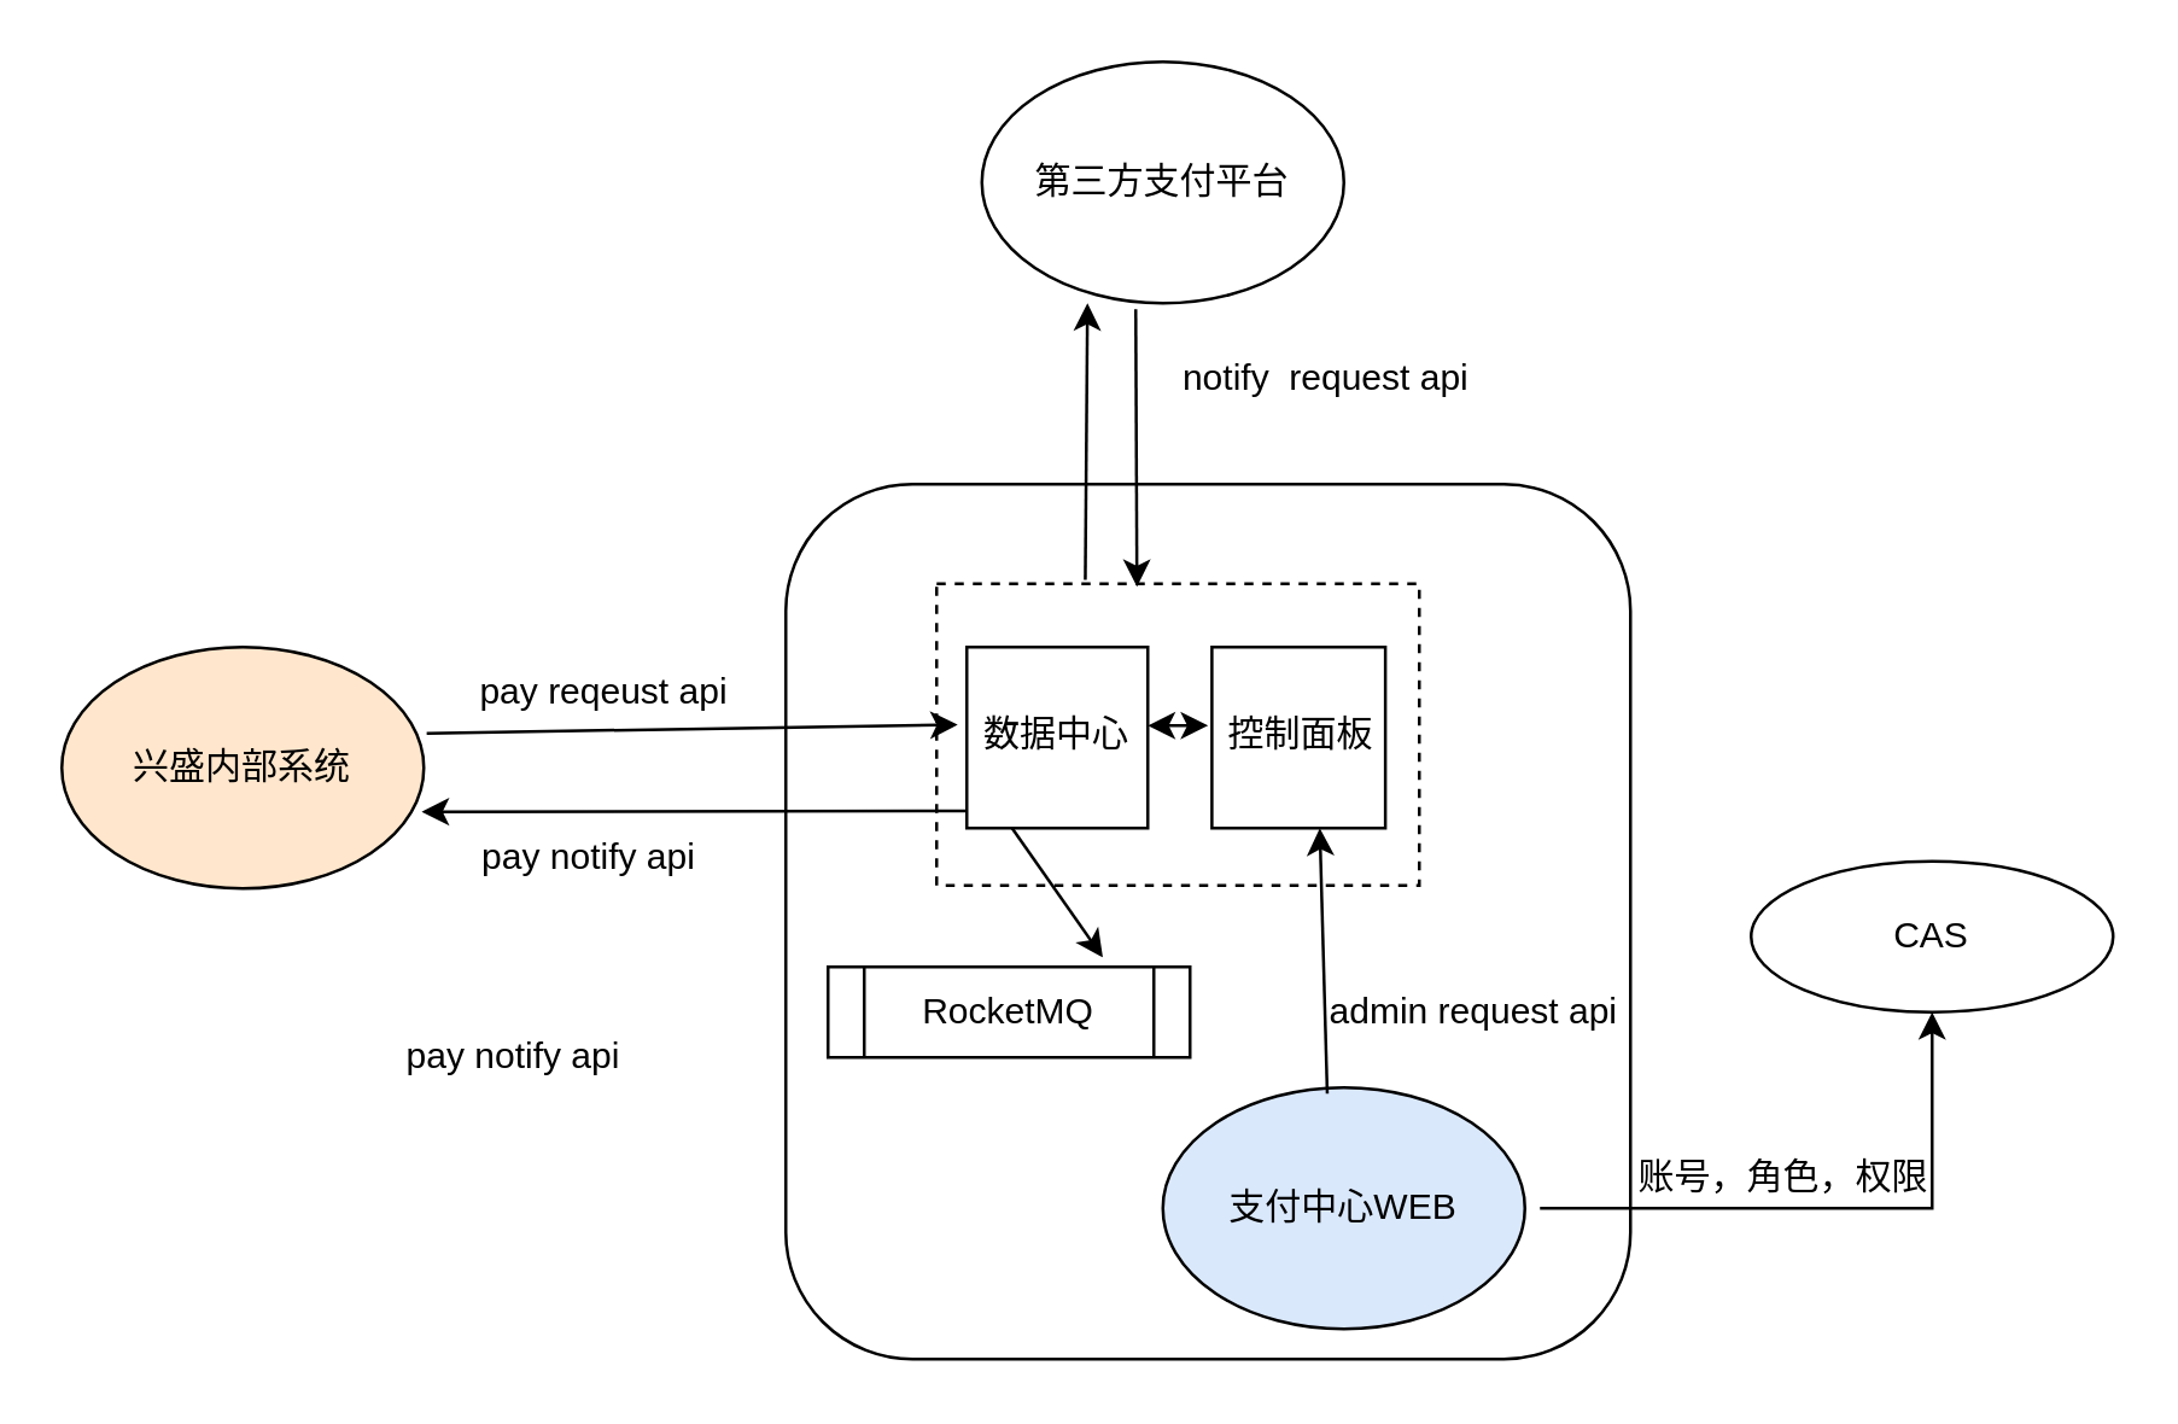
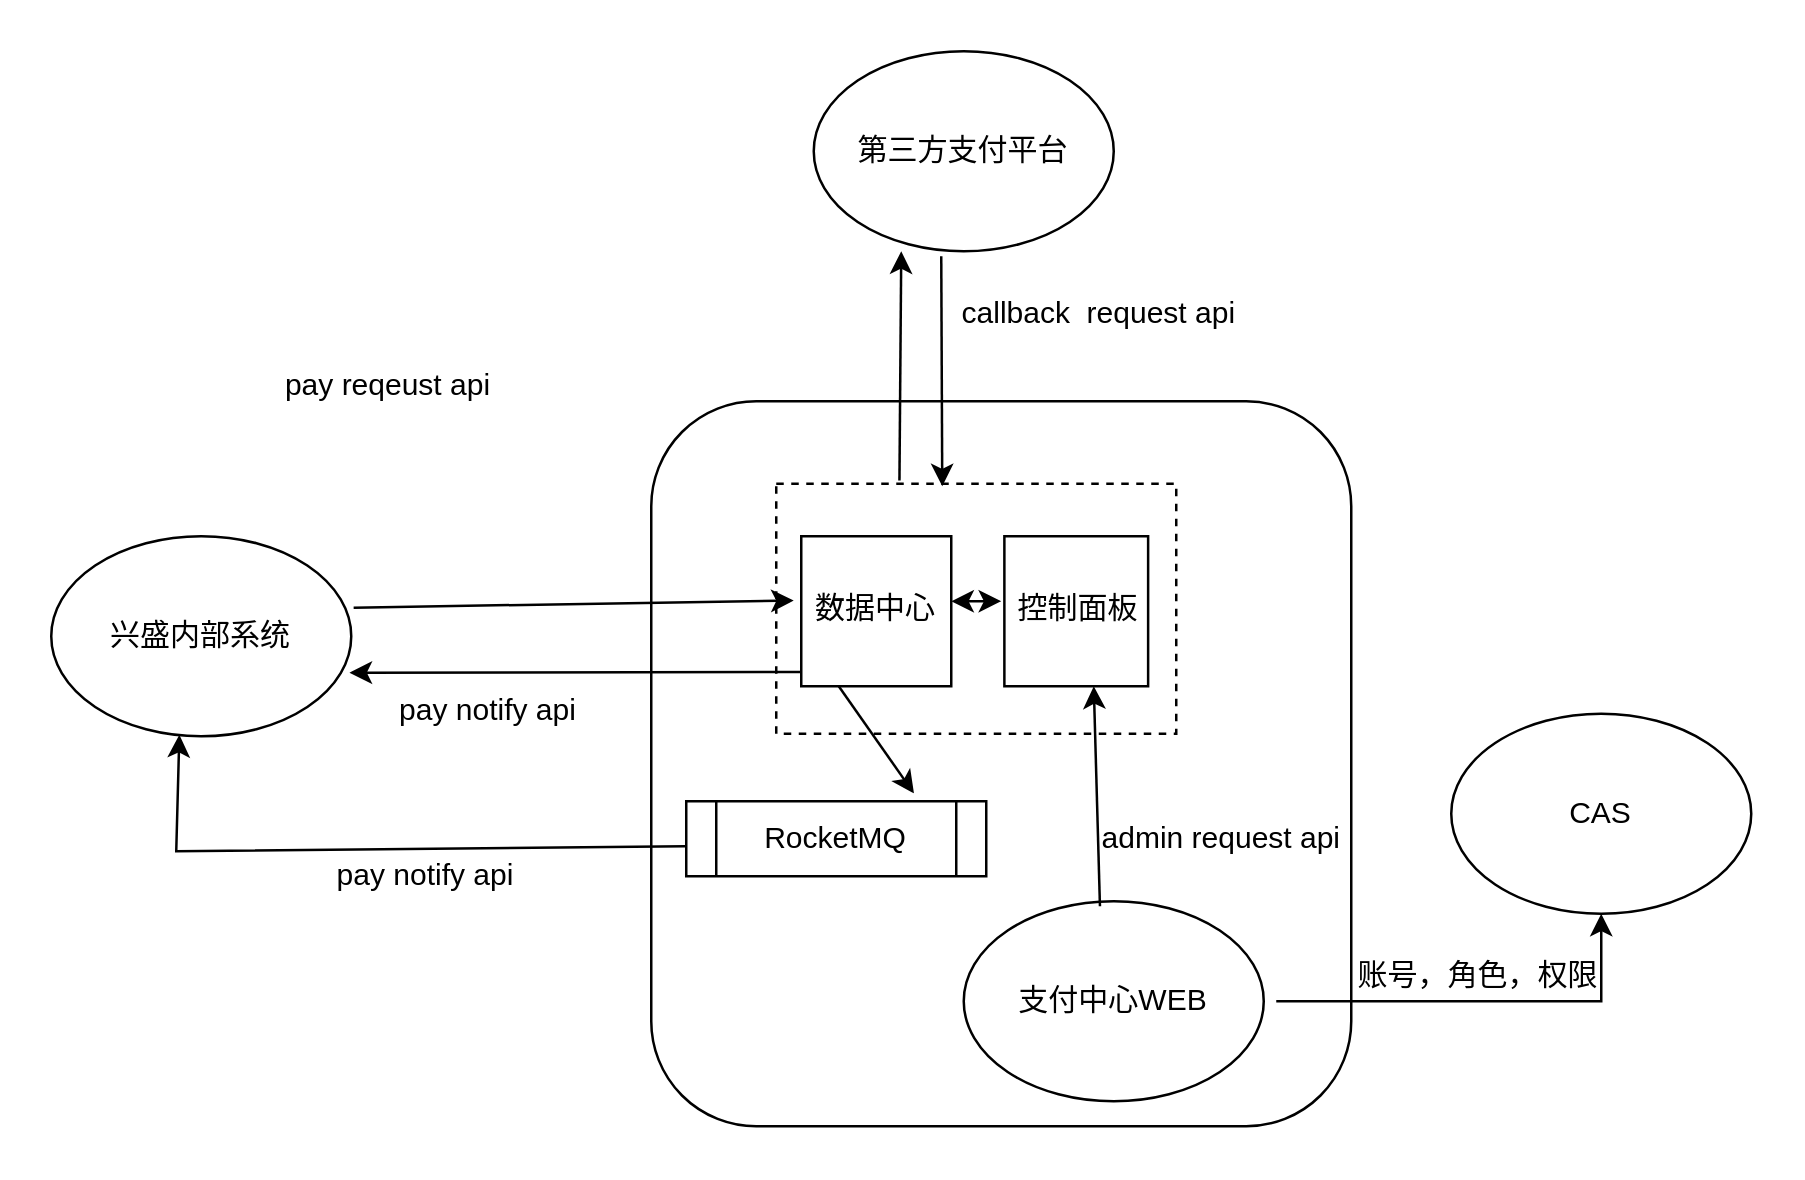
- <mxCell id="13" value="notify&amp;nbsp; request api&amp;nbsp;" style="text;html=1;align=center;verticalAlign=middle;whiteSpace=wrap;rounded=0;" vertex="1" parent="1"><mxGeometry x="356" y="110" width="170" height="30" as="geometry" /></mxCell>
+ <mxCell id="13" value="callback&amp;nbsp; request api&amp;nbsp;" style="text;html=1;align=center;verticalAlign=middle;whiteSpace=wrap;rounded=0;" vertex="1" parent="1"><mxGeometry x="356" y="110" width="170" height="30" as="geometry" /></mxCell>
- <mxCell id="11" value="pay reqeust api" style="text;html=1;align=center;verticalAlign=middle;whiteSpace=wrap;rounded=0;" vertex="1" parent="1"><mxGeometry x="140" y="214" width="120" height="30" as="geometry" /></mxCell>
+ <mxCell id="11" value="pay reqeust api" style="text;html=1;align=center;verticalAlign=middle;whiteSpace=wrap;rounded=0;" vertex="1" parent="1"><mxGeometry x="95" y="139" width="120" height="30" as="geometry" /></mxCell>
- <mxCell id="4" value="兴盛内部系统" style="ellipse;whiteSpace=wrap;html=1;fillColor=#ffe6cc;" vertex="1" parent="1"><mxGeometry x="20" y="214" width="120" height="80" as="geometry" /></mxCell>
+ <mxCell id="4" value="兴盛内部系统" style="ellipse;whiteSpace=wrap;html=1;" vertex="1" parent="1"><mxGeometry x="20" y="214" width="120" height="80" as="geometry" /></mxCell>
- <mxCell id="20" value="CAS" style="ellipse;whiteSpace=wrap;html=1;" vertex="1" parent="1"><mxGeometry x="580" y="285" width="120" height="50" as="geometry" /></mxCell>
+ <mxCell id="20" value="CAS" style="ellipse;whiteSpace=wrap;html=1;" vertex="1" parent="1"><mxGeometry x="580" y="285" width="120" height="80" as="geometry" /></mxCell>
+ <mxCell id="23" value="" style="endArrow=classic;html=1;rounded=0;exitX=-0.004;exitY=0.6;exitDx=0;exitDy=0;exitPerimeter=0;entryX=0.427;entryY=0.993;entryDx=0;entryDy=0;entryPerimeter=0;" edge="1" parent="1" source="19" target="4"><mxGeometry width="50" height="50" relative="1" as="geometry"><mxPoint x="20" y="340" as="sourcePoint" /><mxPoint x="70" y="300" as="targetPoint" /><Array as="points"><mxPoint x="70" y="340" /></Array></mxGeometry></mxCell>
- <mxCell id="5" value="支付中心WEB" style="ellipse;whiteSpace=wrap;html=1;fillColor=#dae8fc;" vertex="1" parent="1"><mxGeometry x="385" y="360" width="120" height="80" as="geometry" /></mxCell>
+ <mxCell id="5" value="支付中心WEB" style="ellipse;whiteSpace=wrap;html=1;" vertex="1" parent="1"><mxGeometry x="385" y="360" width="120" height="80" as="geometry" /></mxCell>
